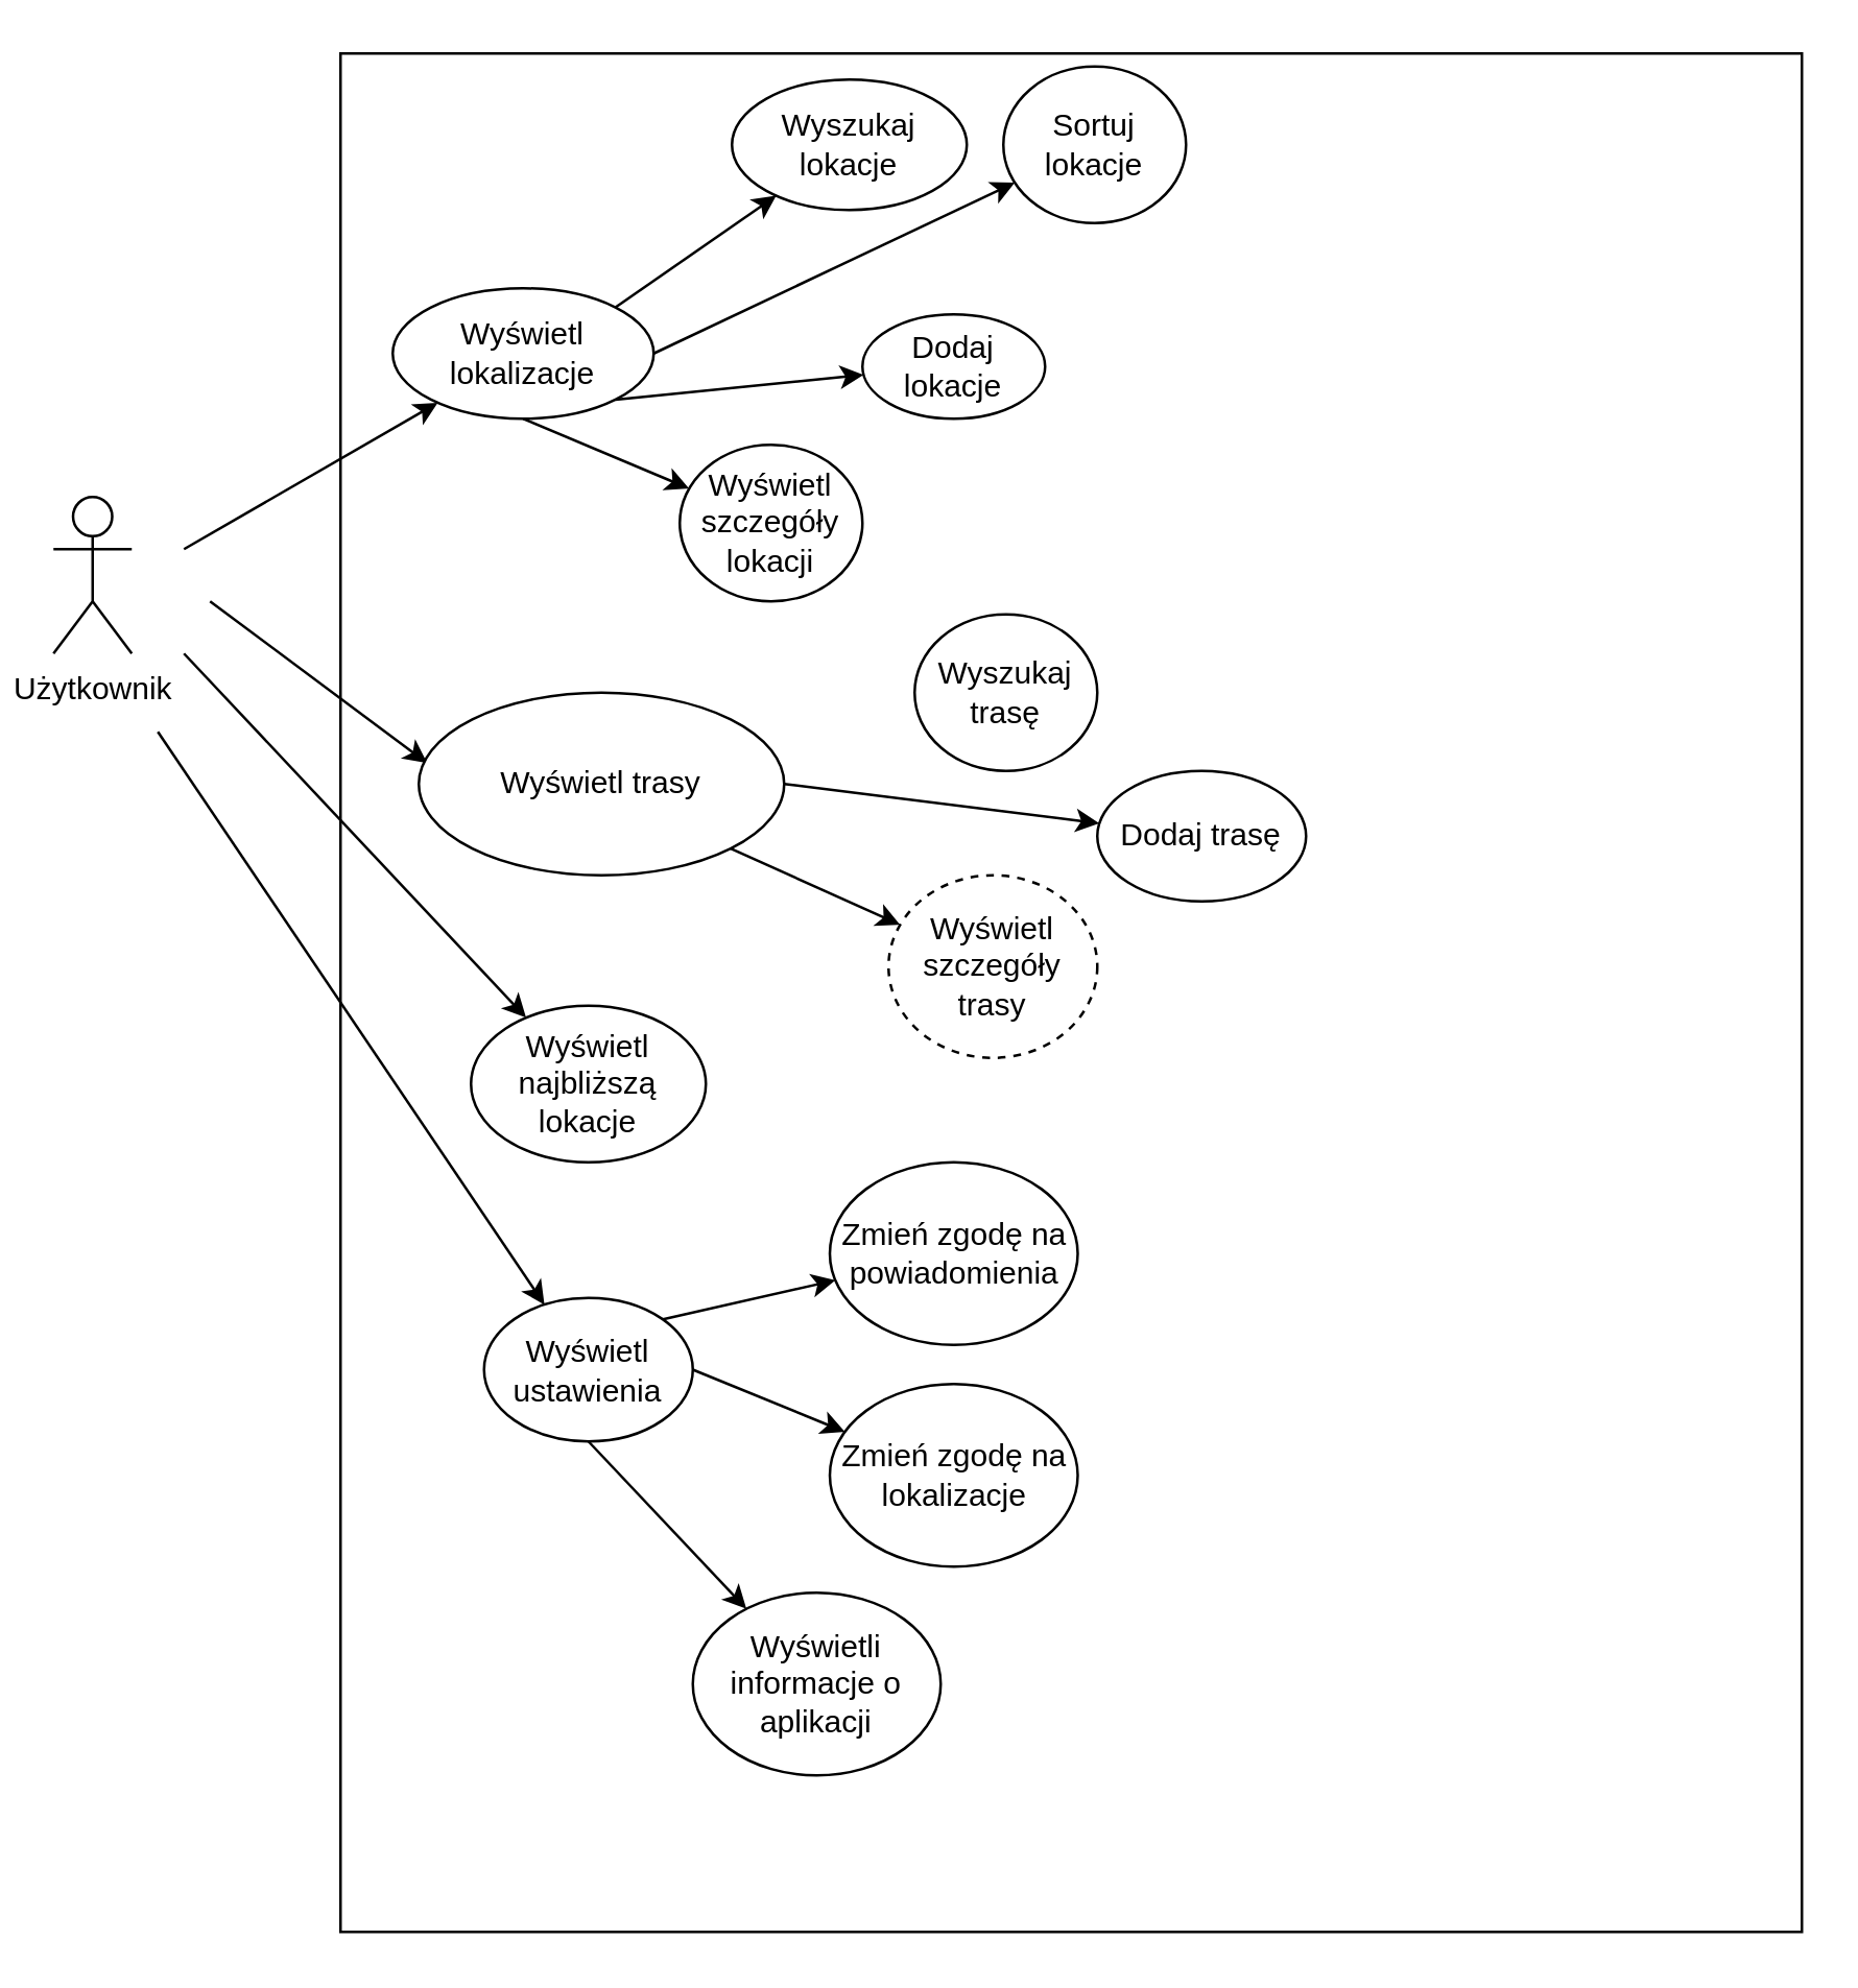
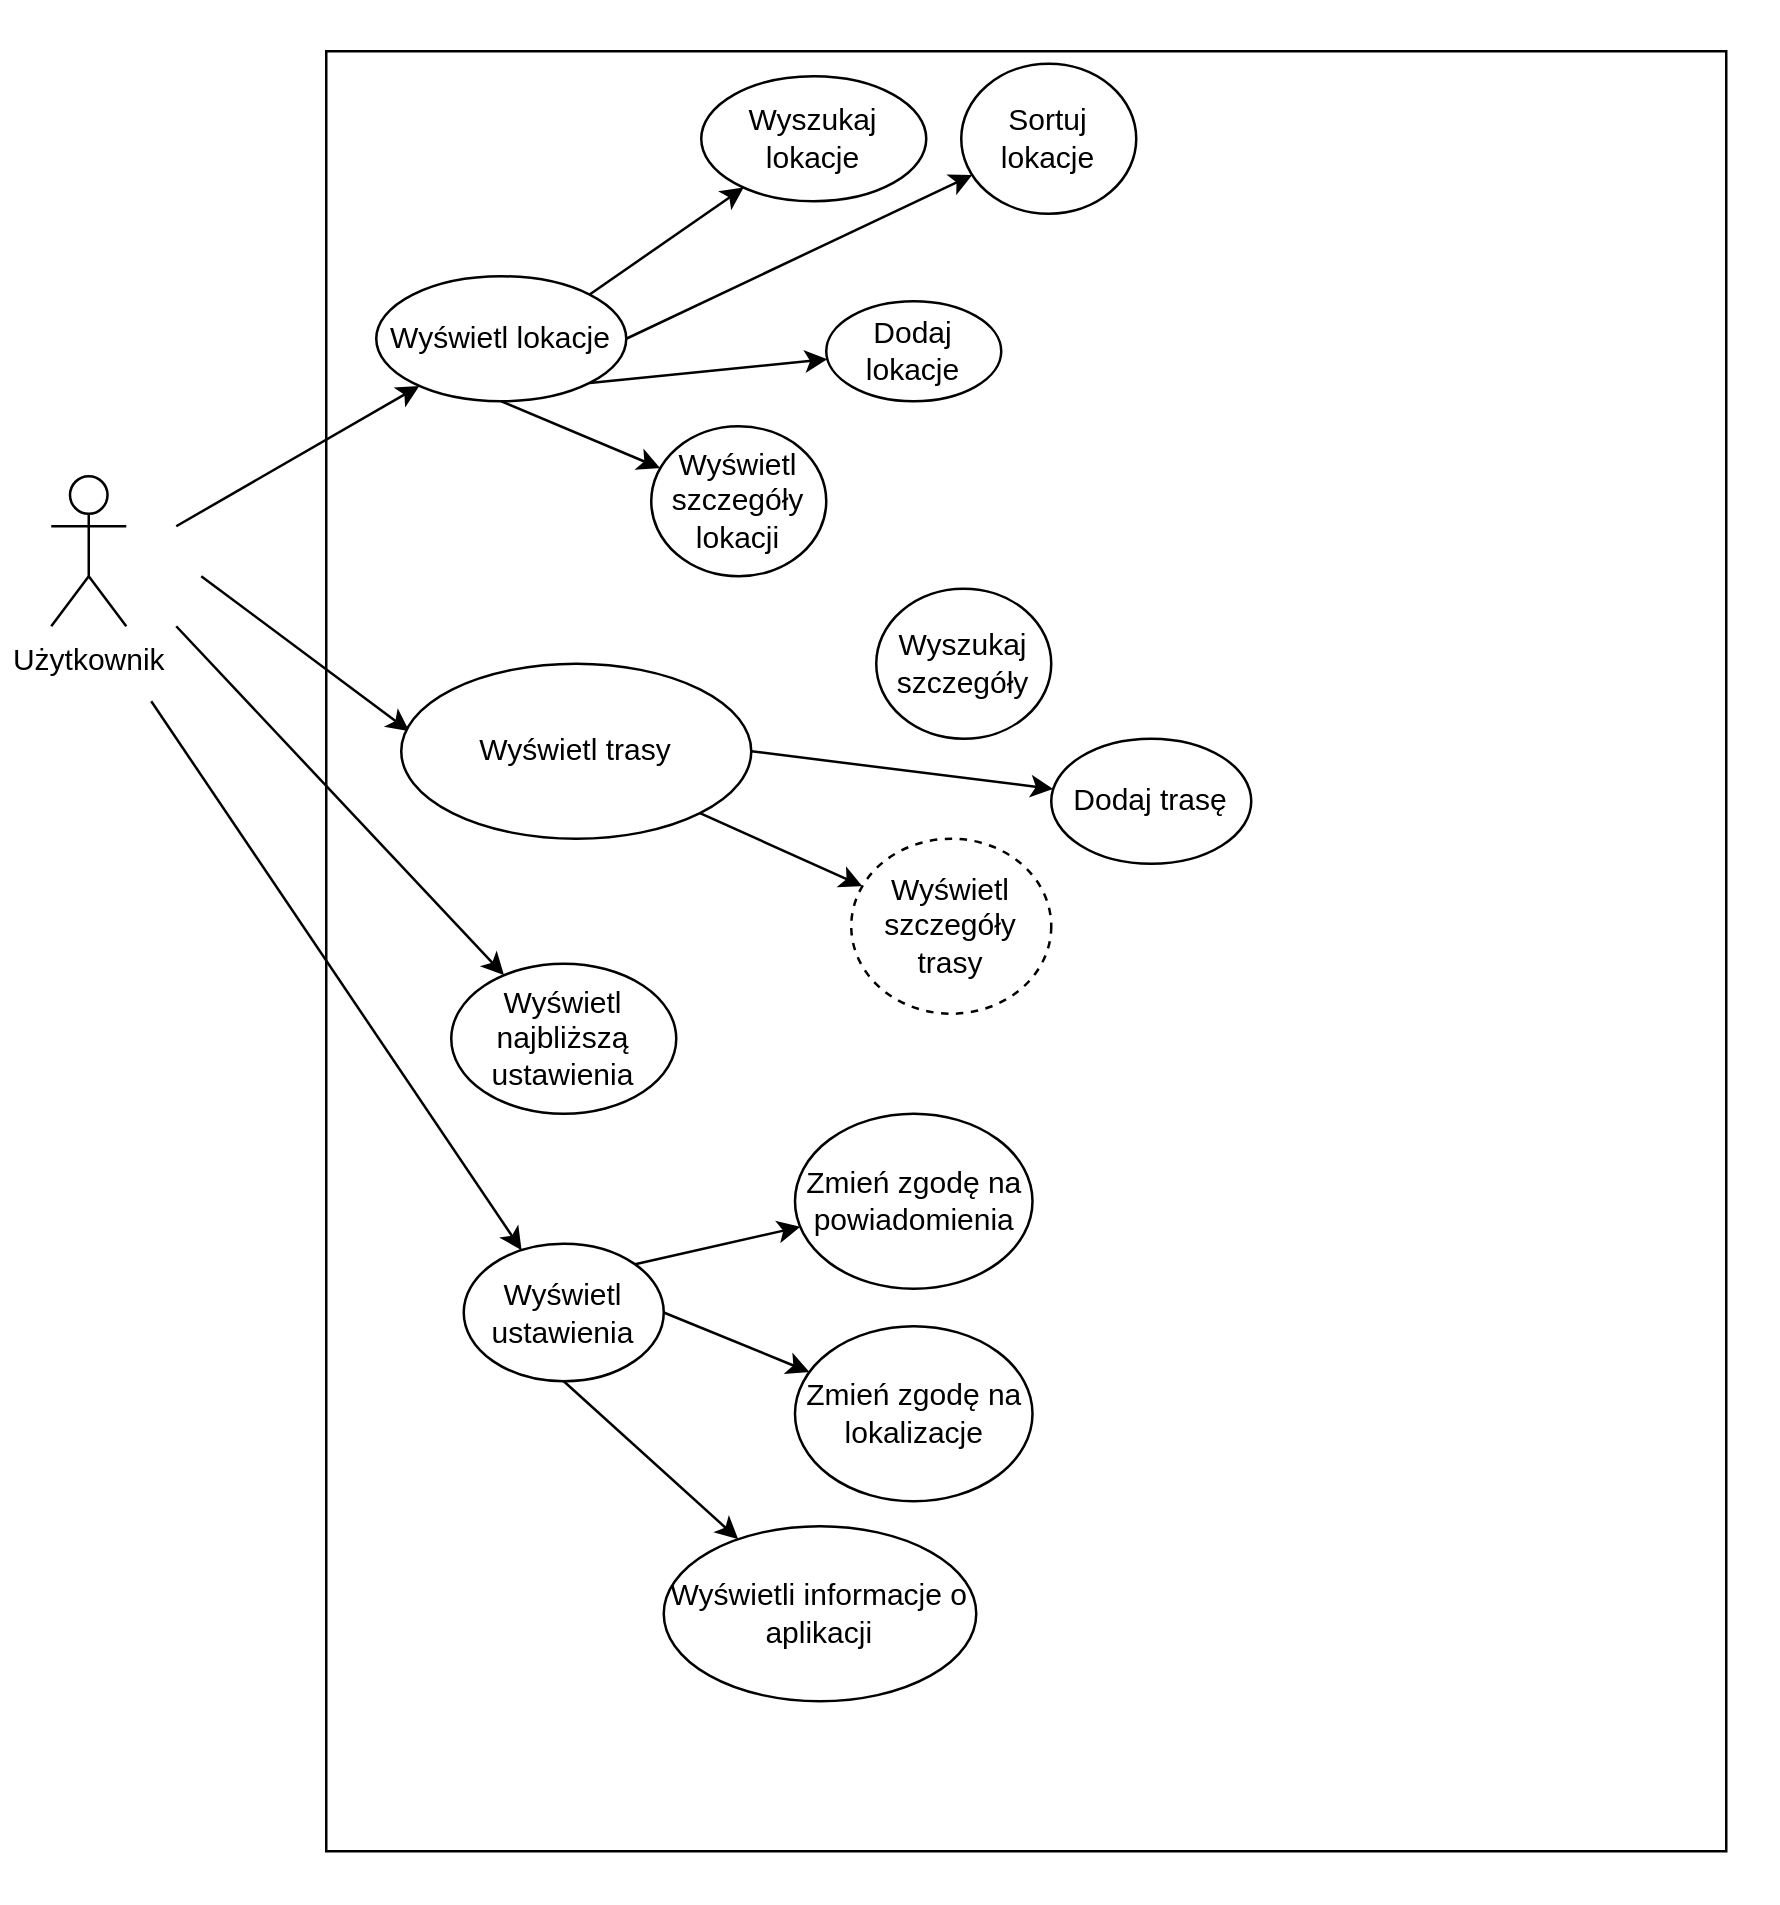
- <mxCell id="13" value="Wyświetl lokalizacje" style="ellipse;whiteSpace=wrap;html=1;" parent="1" vertex="1"><mxGeometry x="150" y="110" width="100" height="50" as="geometry" /></mxCell>
+ <mxCell id="13" value="Wyświetl lokacje" style="ellipse;whiteSpace=wrap;html=1;" parent="1" vertex="1"><mxGeometry x="150" y="110" width="100" height="50" as="geometry" /></mxCell>
- <mxCell id="21" value="Wyszukaj trasę" style="ellipse;whiteSpace=wrap;html=1;" parent="1" vertex="1"><mxGeometry x="350" y="235" width="70" height="60" as="geometry" /></mxCell>
+ <mxCell id="21" value="Wyszukaj szczegóły" style="ellipse;whiteSpace=wrap;html=1;" parent="1" vertex="1"><mxGeometry x="350" y="235" width="70" height="60" as="geometry" /></mxCell>
- <mxCell id="17" value="Wyświetl najbliższą lokacje" style="ellipse;whiteSpace=wrap;html=1;" parent="1" vertex="1"><mxGeometry x="180" y="385" width="90" height="60" as="geometry" /></mxCell>
+ <mxCell id="17" value="Wyświetl najbliższą ustawienia" style="ellipse;whiteSpace=wrap;html=1;" parent="1" vertex="1"><mxGeometry x="180" y="385" width="90" height="60" as="geometry" /></mxCell>
- <mxCell id="31" value="Wyświetli informacje o aplikacji" style="ellipse;whiteSpace=wrap;html=1;" parent="1" vertex="1"><mxGeometry x="265" y="610" width="95" height="70" as="geometry" /></mxCell>
+ <mxCell id="31" value="Wyświetli informacje o aplikacji" style="ellipse;whiteSpace=wrap;html=1;" parent="1" vertex="1"><mxGeometry x="265" y="610" width="125" height="70" as="geometry" /></mxCell>
